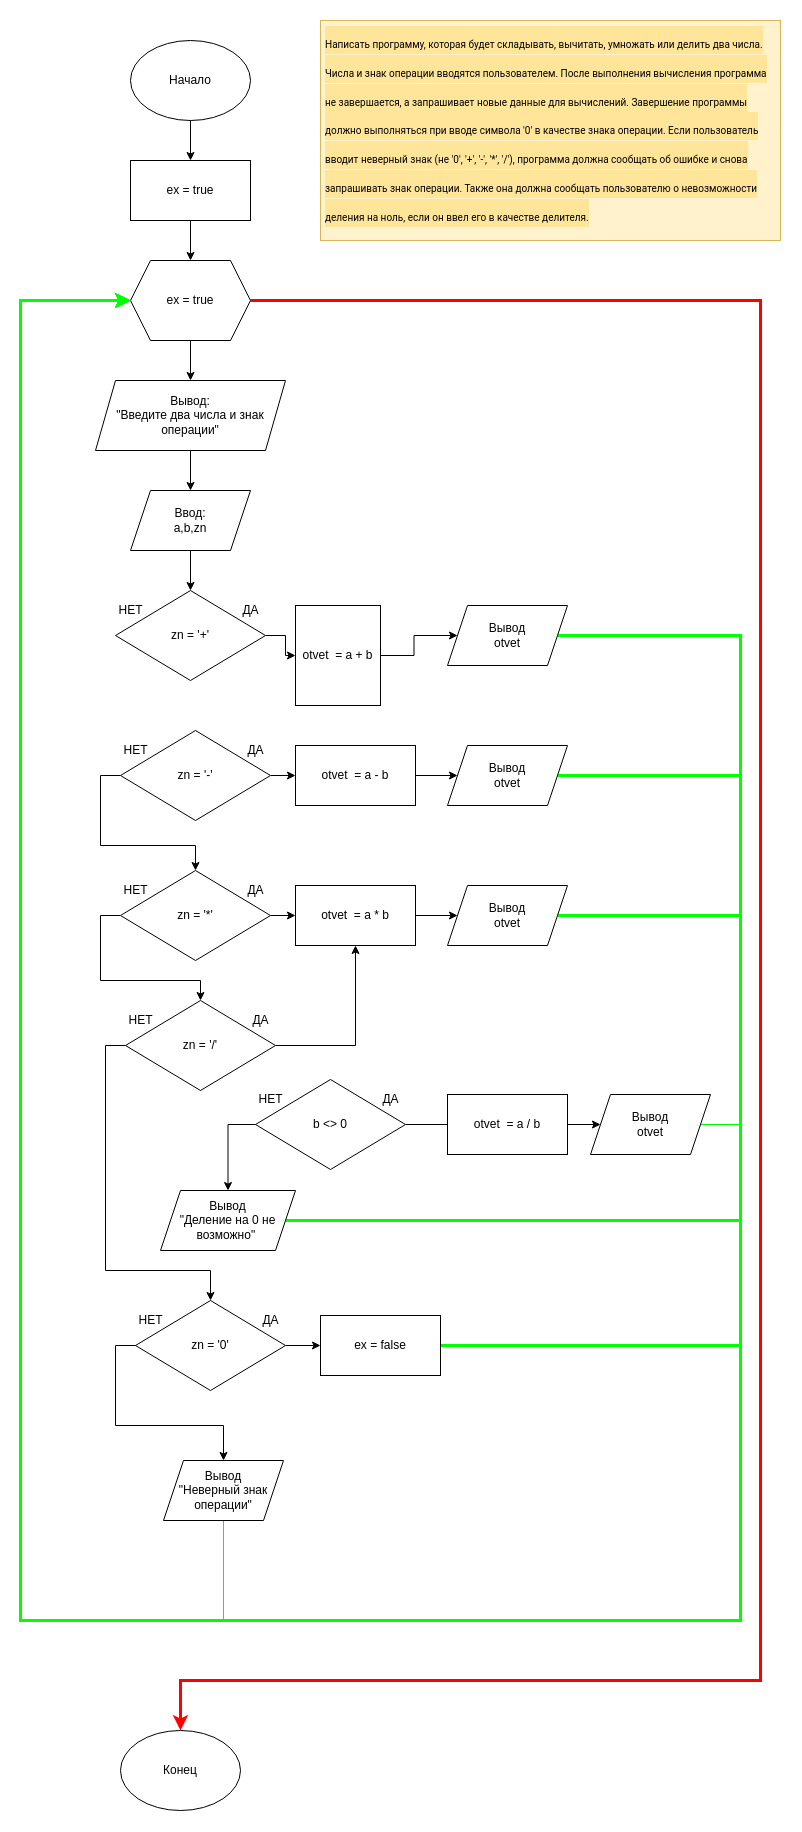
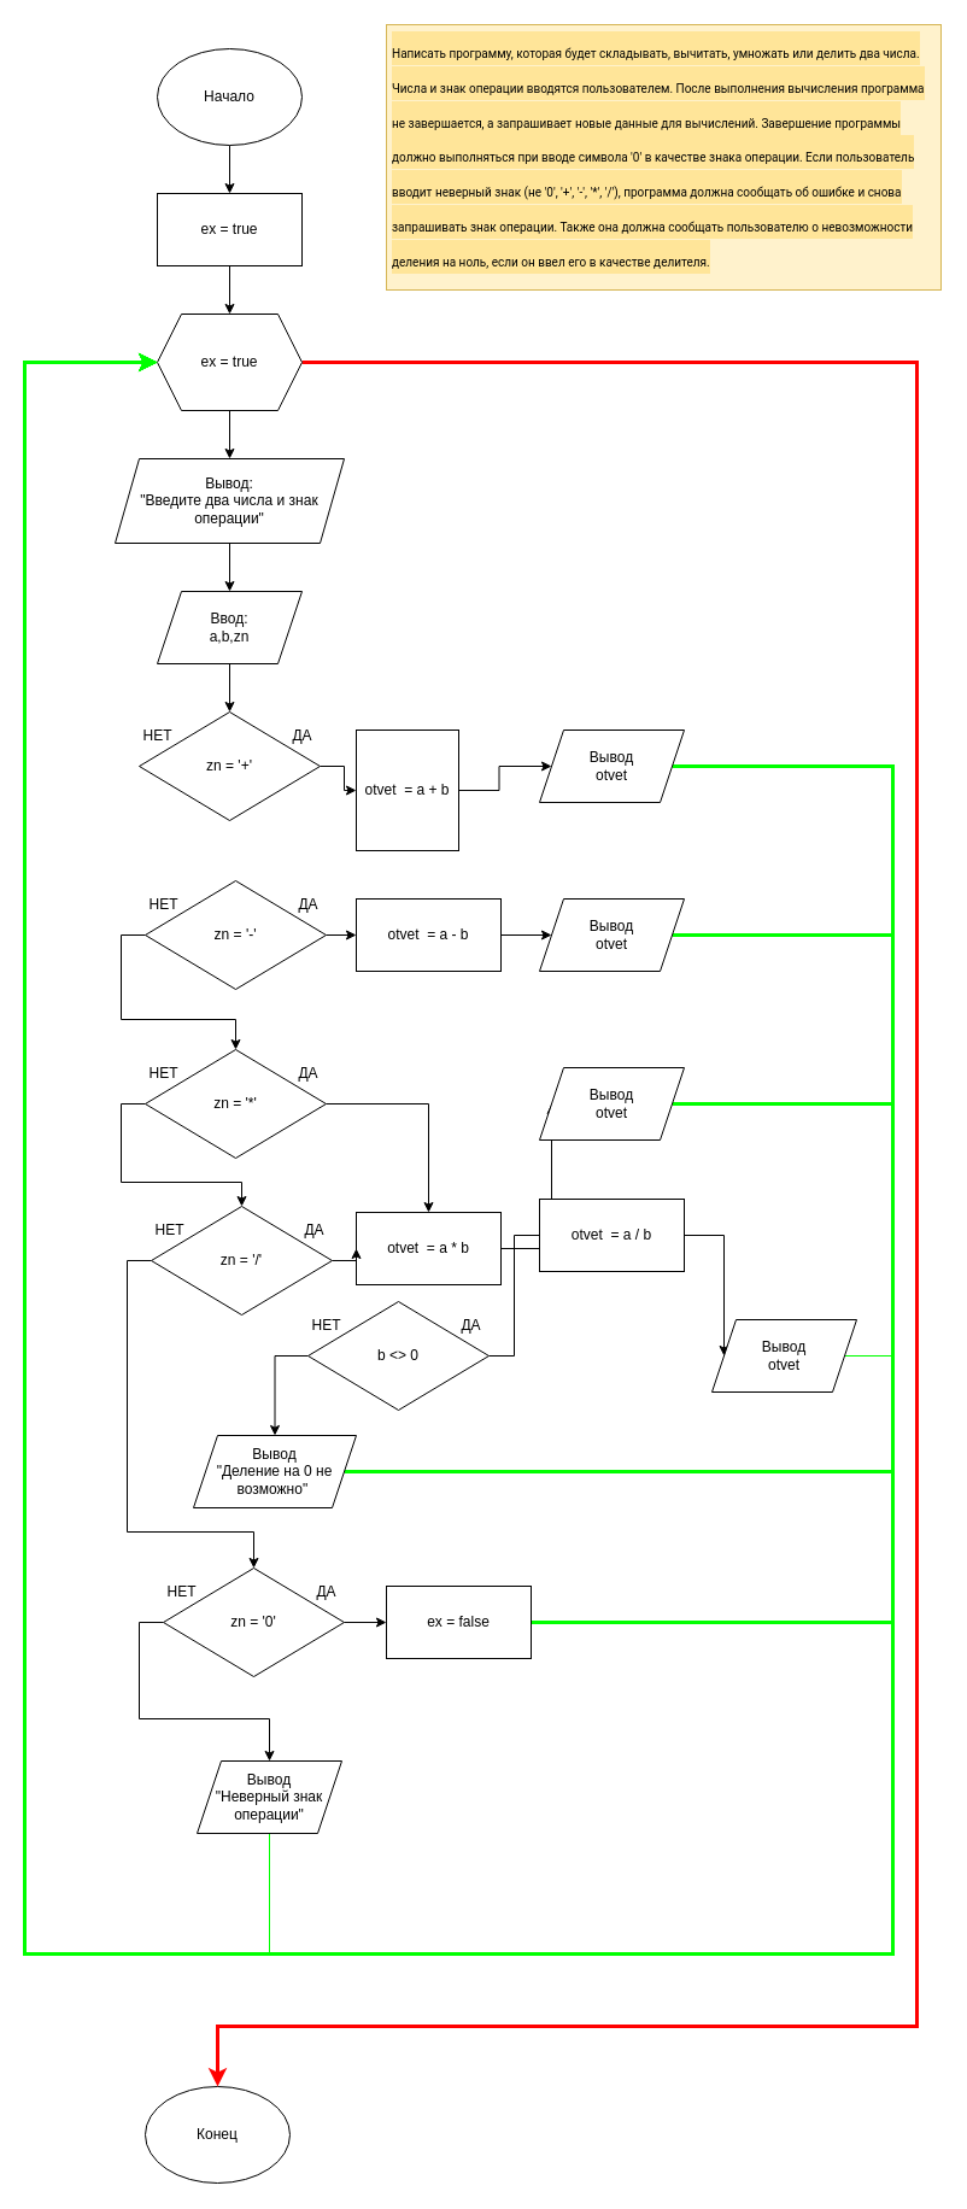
- <mxCell id="37" value="otvet&amp;nbsp; = a * b" style="rounded=0;whiteSpace=wrap;html=1;" parent="1" vertex="1"><mxGeometry x="295" y="885" width="120" height="60" as="geometry" /></mxCell>
+ <mxCell id="37" value="otvet&amp;nbsp; = a * b" style="rounded=0;whiteSpace=wrap;html=1;" parent="1" vertex="1"><mxGeometry x="295" y="1005" width="120" height="60" as="geometry" /></mxCell>
- <mxCell id="46" value="otvet&amp;nbsp; = a / b" style="rounded=0;whiteSpace=wrap;html=1;" parent="1" vertex="1"><mxGeometry x="447" y="1094" width="120" height="60" as="geometry" /></mxCell>
+ <mxCell id="46" value="otvet&amp;nbsp; = a / b" style="rounded=0;whiteSpace=wrap;html=1;" parent="1" vertex="1"><mxGeometry x="447" y="994" width="120" height="60" as="geometry" /></mxCell>
